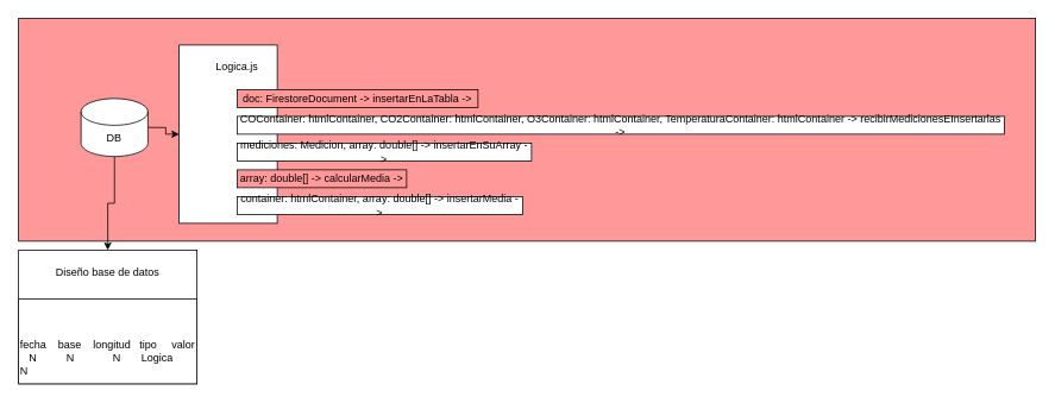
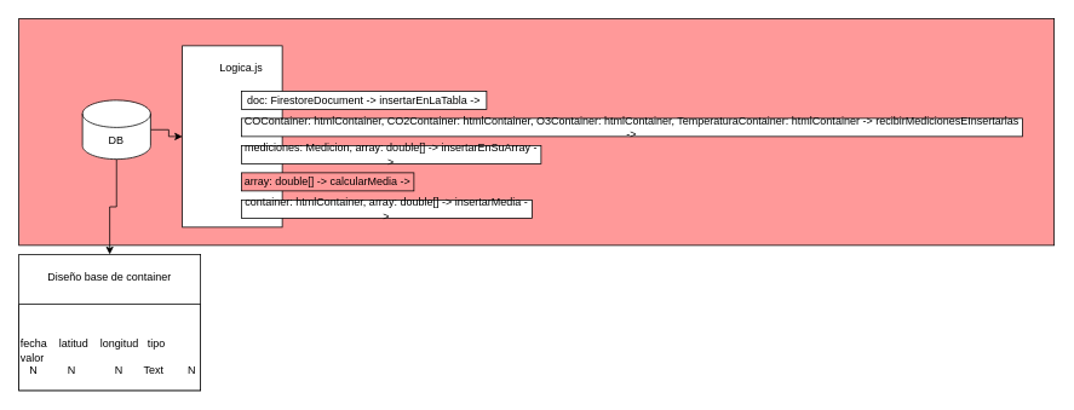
- <mxCell id="13" value="doc: FirestoreDocument -&amp;gt; insertarEnLaTabla -&amp;gt;" style="rounded=0;whiteSpace=wrap;html=1;autosize=1;fillColor=#ff9999;" vertex="1" parent="1"><mxGeometry x="265" y="100" width="270" height="20" as="geometry" /></mxCell>
+ <mxCell id="13" value="doc: FirestoreDocument -&amp;gt; insertarEnLaTabla -&amp;gt;" style="rounded=0;whiteSpace=wrap;html=1;autosize=1;" vertex="1" parent="1"><mxGeometry x="265" y="100" width="270" height="20" as="geometry" /></mxCell>
- <mxCell id="9" value="Diseño base de datos" style="text;html=1;strokeColor=none;fillColor=none;align=center;verticalAlign=middle;whiteSpace=wrap;rounded=0;" vertex="1" parent="1"><mxGeometry x="20" y="290" width="200" height="30" as="geometry" /></mxCell>
+ <mxCell id="9" value="Diseño base de container" style="text;html=1;strokeColor=none;fillColor=none;align=center;verticalAlign=middle;whiteSpace=wrap;rounded=0;" vertex="1" parent="1"><mxGeometry x="20" y="290" width="200" height="30" as="geometry" /></mxCell>
- <mxCell id="11" value="&lt;div align=&quot;left&quot;&gt;fecha&amp;nbsp;&amp;nbsp;&amp;nbsp; base&amp;nbsp;&amp;nbsp;&amp;nbsp; longitud&amp;nbsp;&amp;nbsp; tipo&amp;nbsp;&amp;nbsp;&amp;nbsp;&amp;nbsp; valor&lt;/div&gt;" style="text;html=1;strokeColor=none;fillColor=none;align=left;verticalAlign=middle;whiteSpace=wrap;rounded=0;" vertex="1" parent="1"><mxGeometry x="20" y="371" width="200" height="30" as="geometry" /></mxCell>
+ <mxCell id="11" value="&lt;div align=&quot;left&quot;&gt;fecha&amp;nbsp;&amp;nbsp;&amp;nbsp; latitud&amp;nbsp;&amp;nbsp;&amp;nbsp; longitud&amp;nbsp;&amp;nbsp; tipo&amp;nbsp;&amp;nbsp;&amp;nbsp;&amp;nbsp; valor&lt;/div&gt;" style="text;html=1;strokeColor=none;fillColor=none;align=left;verticalAlign=middle;whiteSpace=wrap;rounded=0;" vertex="1" parent="1"><mxGeometry x="20" y="371" width="200" height="30" as="geometry" /></mxCell>
- <mxCell id="12" value="&lt;div align=&quot;left&quot;&gt;&amp;nbsp;&amp;nbsp; N&amp;nbsp;&amp;nbsp;&amp;nbsp;&amp;nbsp;&amp;nbsp;&amp;nbsp;&amp;nbsp;&amp;nbsp;&amp;nbsp; N&amp;nbsp;&amp;nbsp;&amp;nbsp;&amp;nbsp;&amp;nbsp;&amp;nbsp;&amp;nbsp;&amp;nbsp;&amp;nbsp;&amp;nbsp;&amp;nbsp;&amp;nbsp; N&amp;nbsp;&amp;nbsp;&amp;nbsp;&amp;nbsp;&amp;nbsp;&amp;nbsp; Logica&amp;nbsp;&amp;nbsp;&amp;nbsp;&amp;nbsp;&amp;nbsp;&amp;nbsp;&amp;nbsp; N&lt;br&gt;&lt;/div&gt;" style="text;html=1;strokeColor=none;fillColor=none;align=left;verticalAlign=middle;whiteSpace=wrap;rounded=0;" vertex="1" parent="1"><mxGeometry x="20" y="398" width="200" height="20" as="geometry" /></mxCell>
+ <mxCell id="12" value="&lt;div align=&quot;left&quot;&gt;&amp;nbsp;&amp;nbsp; N&amp;nbsp;&amp;nbsp;&amp;nbsp;&amp;nbsp;&amp;nbsp;&amp;nbsp;&amp;nbsp;&amp;nbsp;&amp;nbsp; N&amp;nbsp;&amp;nbsp;&amp;nbsp;&amp;nbsp;&amp;nbsp;&amp;nbsp;&amp;nbsp;&amp;nbsp;&amp;nbsp;&amp;nbsp;&amp;nbsp;&amp;nbsp; N&amp;nbsp;&amp;nbsp;&amp;nbsp;&amp;nbsp;&amp;nbsp;&amp;nbsp; Text&amp;nbsp;&amp;nbsp;&amp;nbsp;&amp;nbsp;&amp;nbsp;&amp;nbsp;&amp;nbsp; N&lt;br&gt;&lt;/div&gt;" style="text;html=1;strokeColor=none;fillColor=none;align=left;verticalAlign=middle;whiteSpace=wrap;rounded=0;" vertex="1" parent="1"><mxGeometry x="20" y="398" width="200" height="20" as="geometry" /></mxCell>
